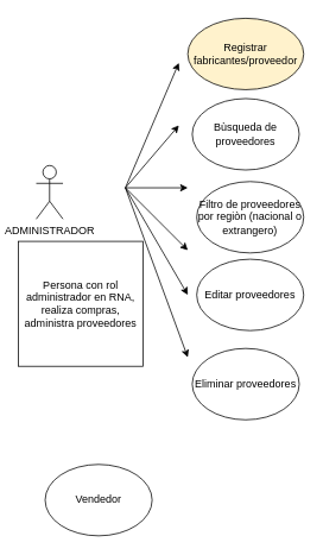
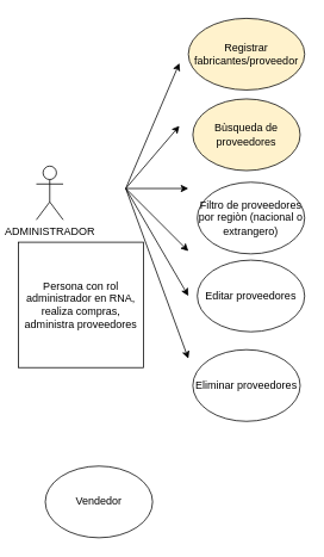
- <mxCell id="5" value="Bùsqueda de proveedores" style="ellipse;whiteSpace=wrap;html=1;" vertex="1" parent="1"><mxGeometry x="215" y="110" width="120" height="80" as="geometry" /></mxCell>
+ <mxCell id="5" value="Bùsqueda de proveedores" style="ellipse;whiteSpace=wrap;html=1;fillColor=#fff2cc;" vertex="1" parent="1"><mxGeometry x="215" y="110" width="120" height="80" as="geometry" /></mxCell>
